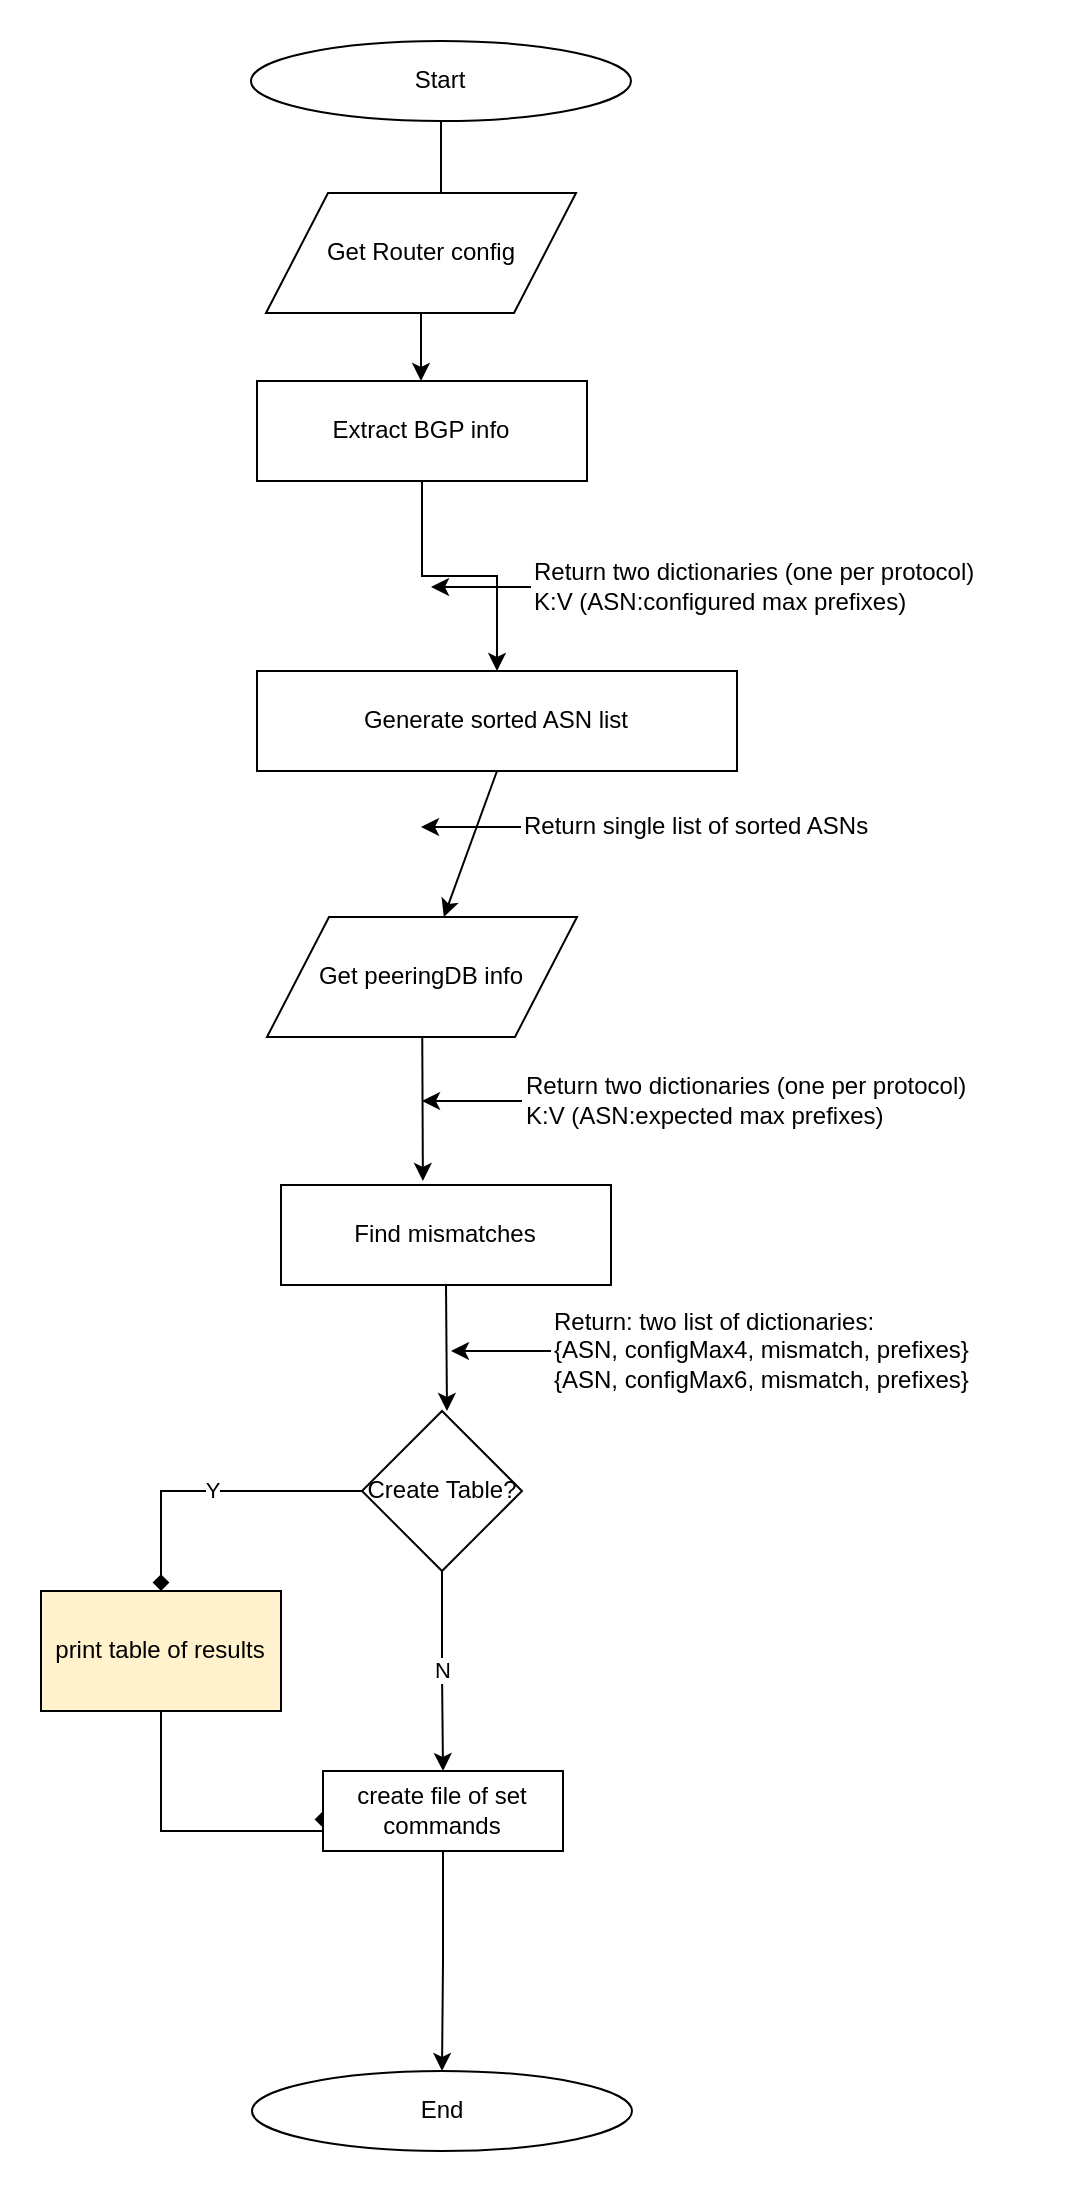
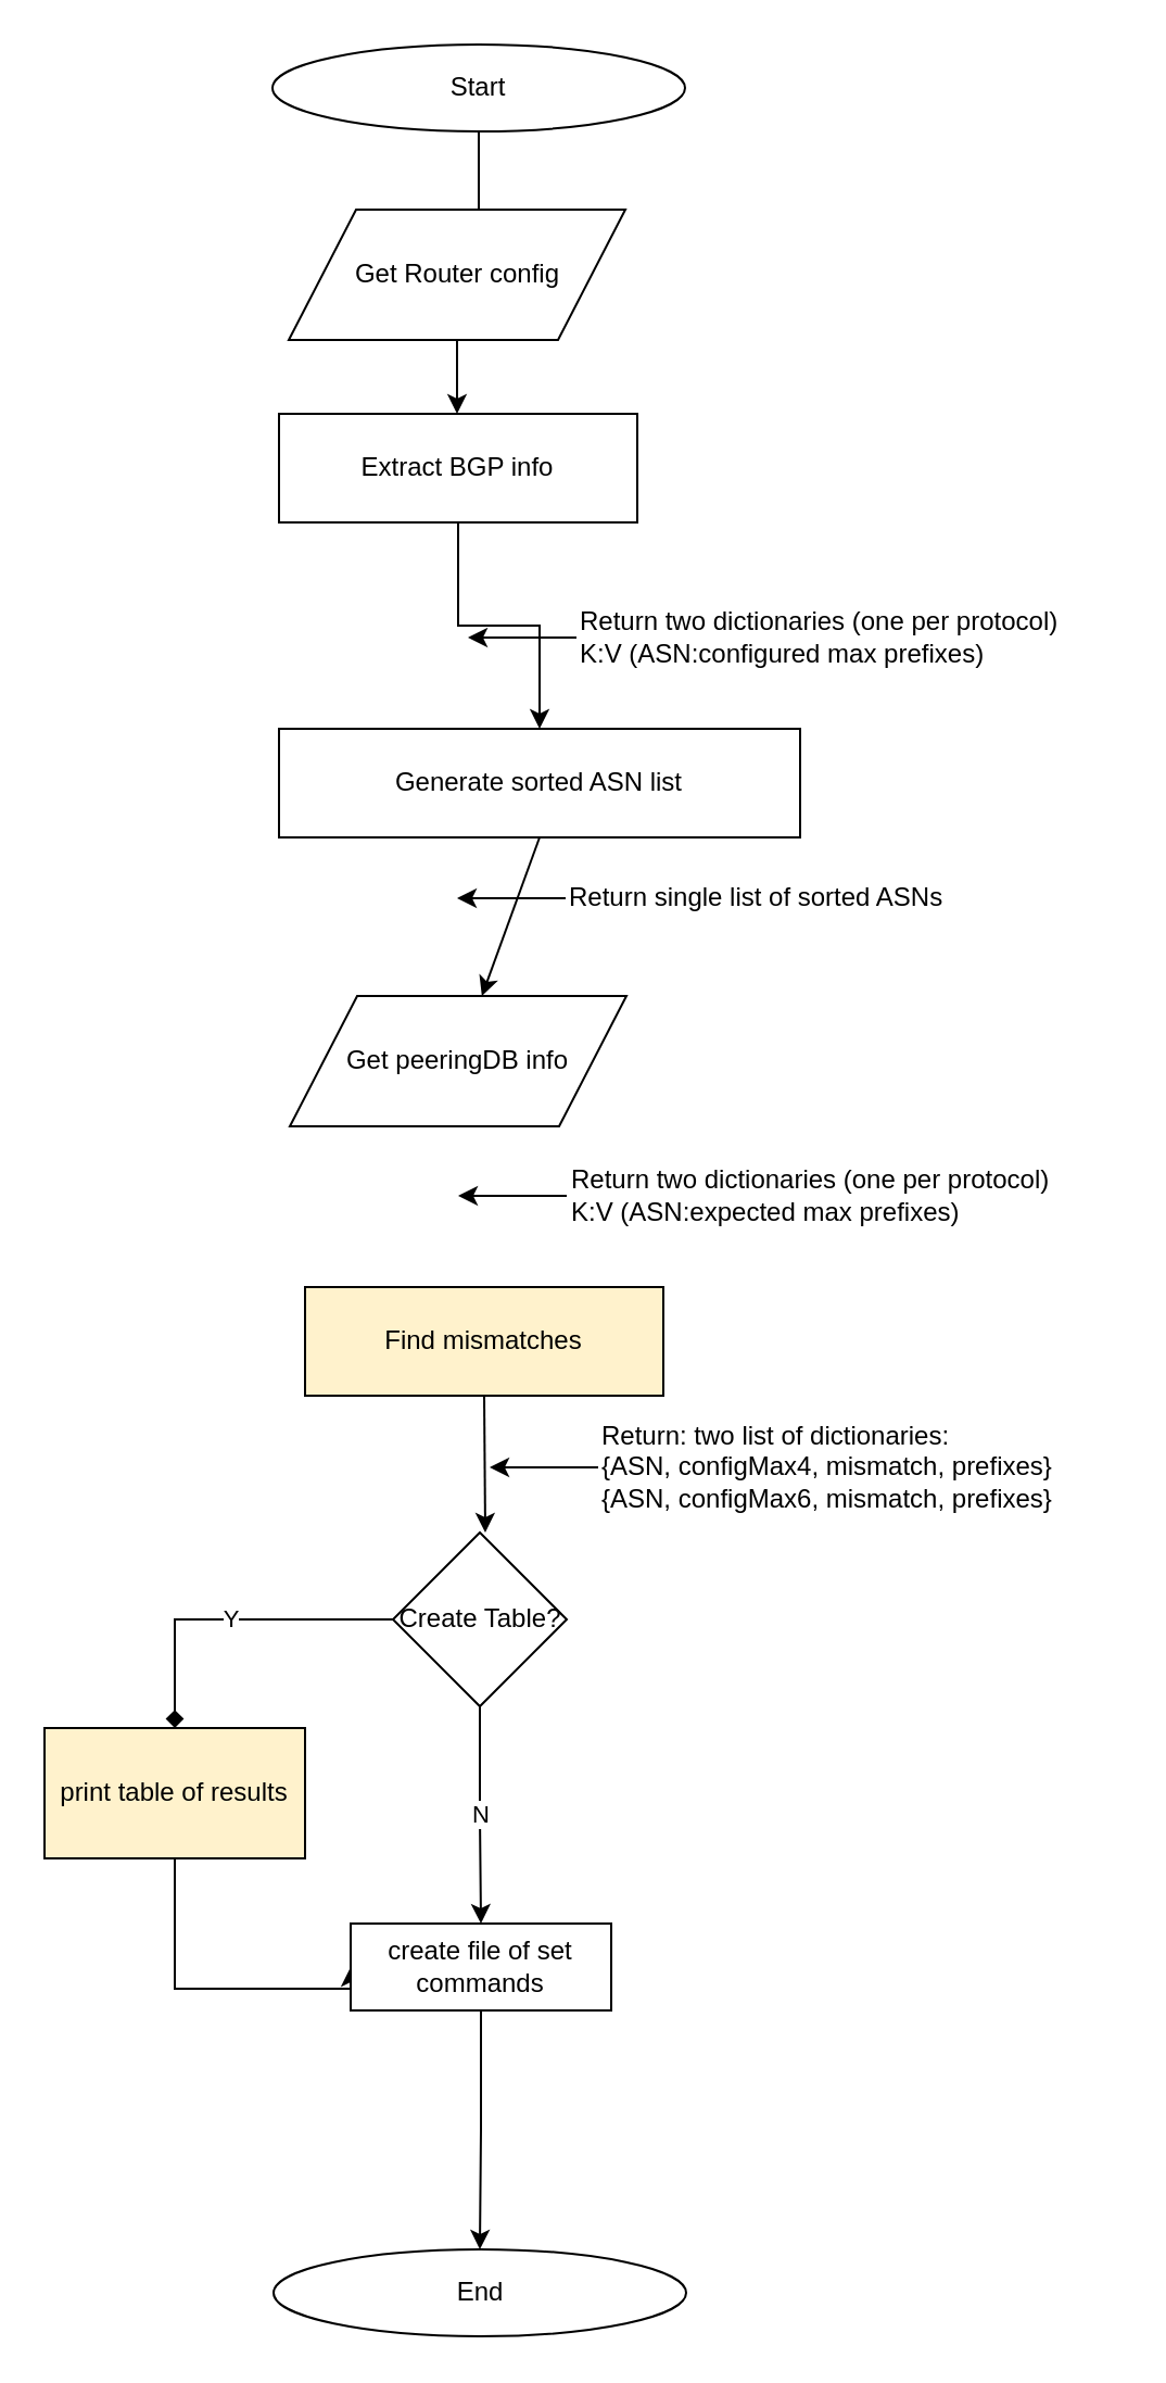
- <mxCell id="16" value="" style="endArrow=classic;html=1;entryX=0.43;entryY=-0.04;entryDx=0;entryDy=0;entryPerimeter=0;" edge="1" parent="1" source="13" target="14"><mxGeometry width="50" height="50" relative="1" as="geometry"><mxPoint x="223" y="588" as="sourcePoint" /><mxPoint x="165" y="715" as="targetPoint" /></mxGeometry></mxCell>
- <mxCell id="14" value="&lt;div&gt;&lt;br&gt;&lt;/div&gt;&lt;div&gt;Find mismatches&lt;/div&gt;&lt;div&gt;&lt;br&gt;&lt;/div&gt;" style="rounded=0;whiteSpace=wrap;html=1;" vertex="1" parent="1"><mxGeometry x="140" y="592" width="165" height="50" as="geometry" /></mxCell>
+ <mxCell id="14" value="&lt;div&gt;&lt;br&gt;&lt;/div&gt;&lt;div&gt;Find mismatches&lt;/div&gt;&lt;div&gt;&lt;br&gt;&lt;/div&gt;" style="rounded=0;whiteSpace=wrap;html=1;fillColor=#fff2cc;" vertex="1" parent="1"><mxGeometry x="140" y="592" width="165" height="50" as="geometry" /></mxCell>
- <mxCell id="25" value="" style="edgeStyle=orthogonalEdgeStyle;rounded=0;orthogonalLoop=1;jettySize=auto;html=1;entryX=0;entryY=0.5;entryDx=0;entryDy=0;endArrow=diamond;" edge="1" parent="1" source="26" target="27"><mxGeometry relative="1" as="geometry"><mxPoint x="80" y="935" as="targetPoint" /><Array as="points"><mxPoint x="80" y="915" /></Array></mxGeometry></mxCell>
+ <mxCell id="25" value="" style="edgeStyle=orthogonalEdgeStyle;rounded=0;orthogonalLoop=1;jettySize=auto;html=1;entryX=0;entryY=0.5;entryDx=0;entryDy=0;" edge="1" parent="1" source="26" target="27"><mxGeometry relative="1" as="geometry"><mxPoint x="80" y="935" as="targetPoint" /><Array as="points"><mxPoint x="80" y="915" /></Array></mxGeometry></mxCell>
